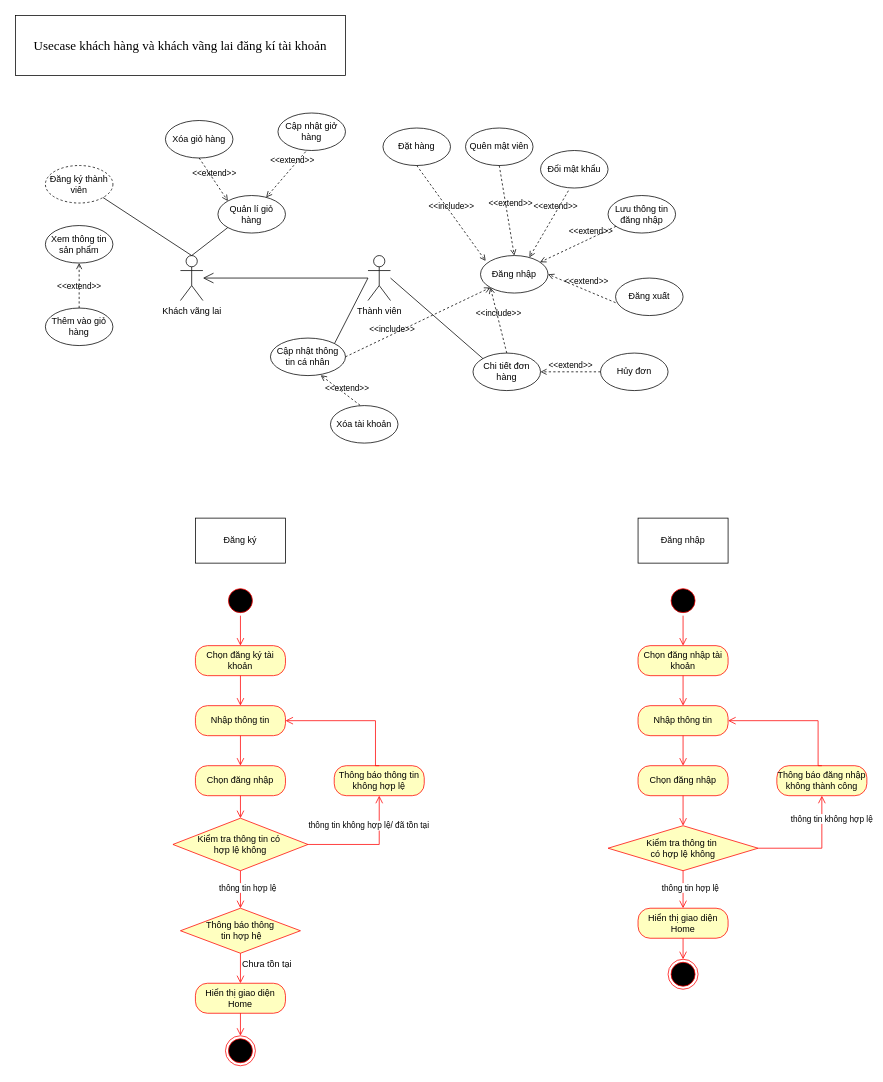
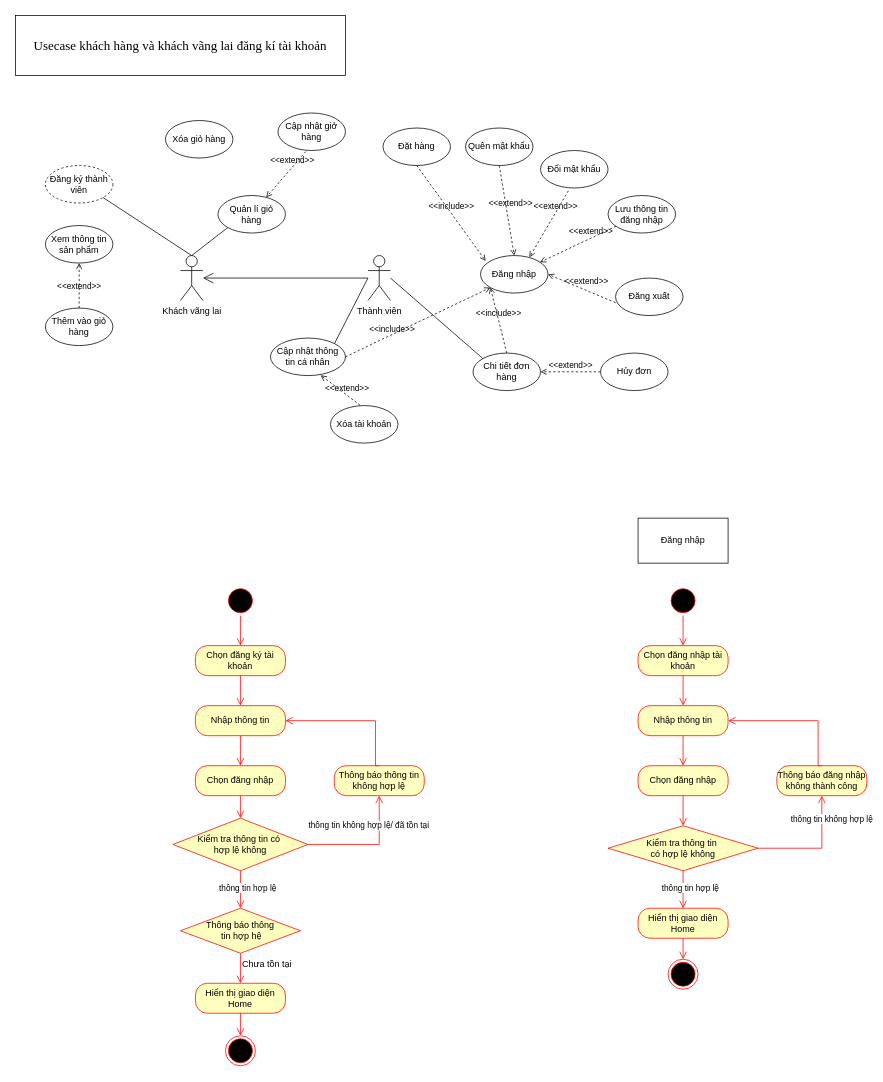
- <mxCell id="22" value="Quên mật viên" style="ellipse;whiteSpace=wrap;html=1;" parent="1" vertex="1"><mxGeometry x="620" y="170" width="90" height="50" as="geometry" /></mxCell>
+ <mxCell id="22" value="Quên mật khẩu" style="ellipse;whiteSpace=wrap;html=1;" parent="1" vertex="1"><mxGeometry x="620" y="170" width="90" height="50" as="geometry" /></mxCell>
- <mxCell id="13" value="&amp;lt;&amp;lt;extend&amp;gt;&amp;gt;" style="html=1;verticalAlign=bottom;labelBackgroundColor=none;endArrow=open;endFill=0;dashed=1;rounded=0;entryX=0;entryY=0;entryDx=0;entryDy=0;exitX=0.5;exitY=1;exitDx=0;exitDy=0;" parent="1" source="6" target="4" edge="1"><mxGeometry x="0.043" width="160" relative="1" as="geometry"><mxPoint x="264.58" y="290" as="sourcePoint" /><mxPoint x="264.58" y="230" as="targetPoint" /><mxPoint as="offset" /></mxGeometry></mxCell>
- <mxCell id="55" value="Đăng ký" style="whiteSpace=wrap;html=1;" parent="1" vertex="1"><mxGeometry x="260" y="690" width="120" height="60" as="geometry" /></mxCell>
